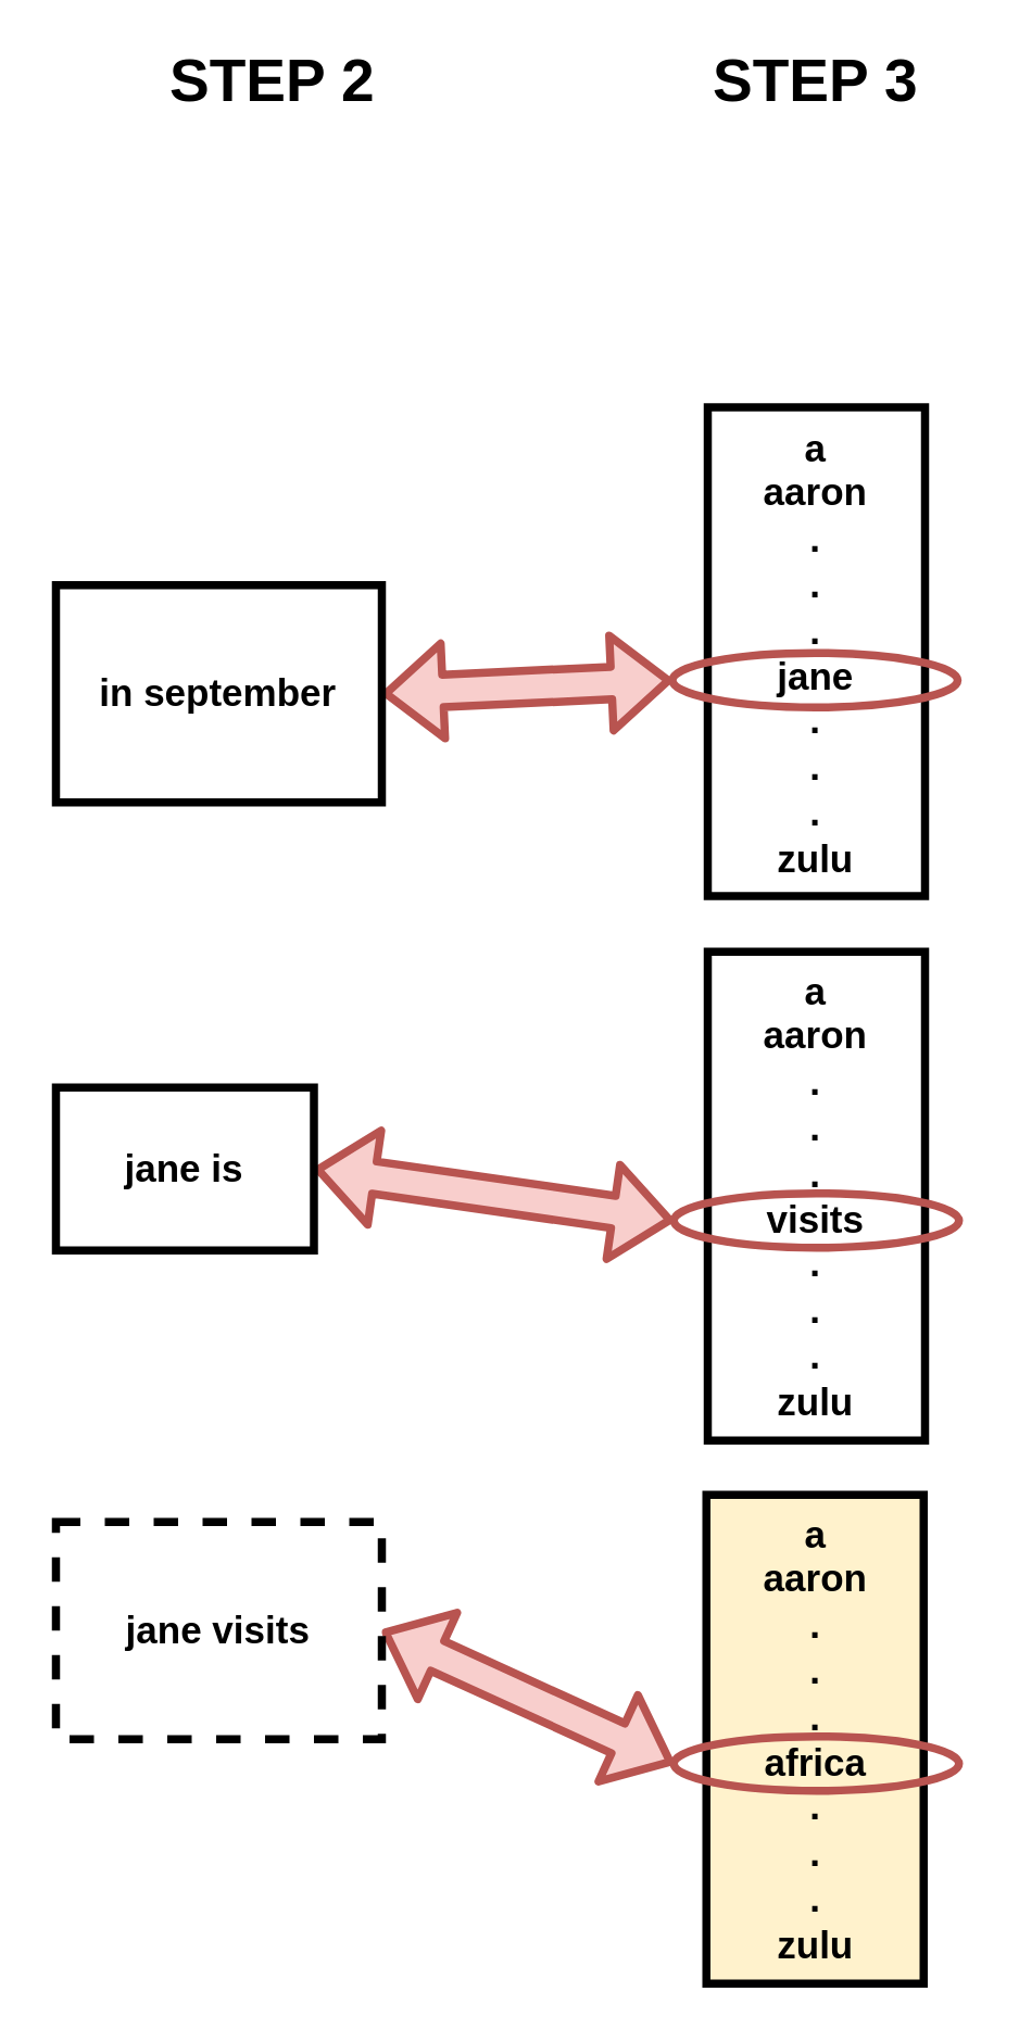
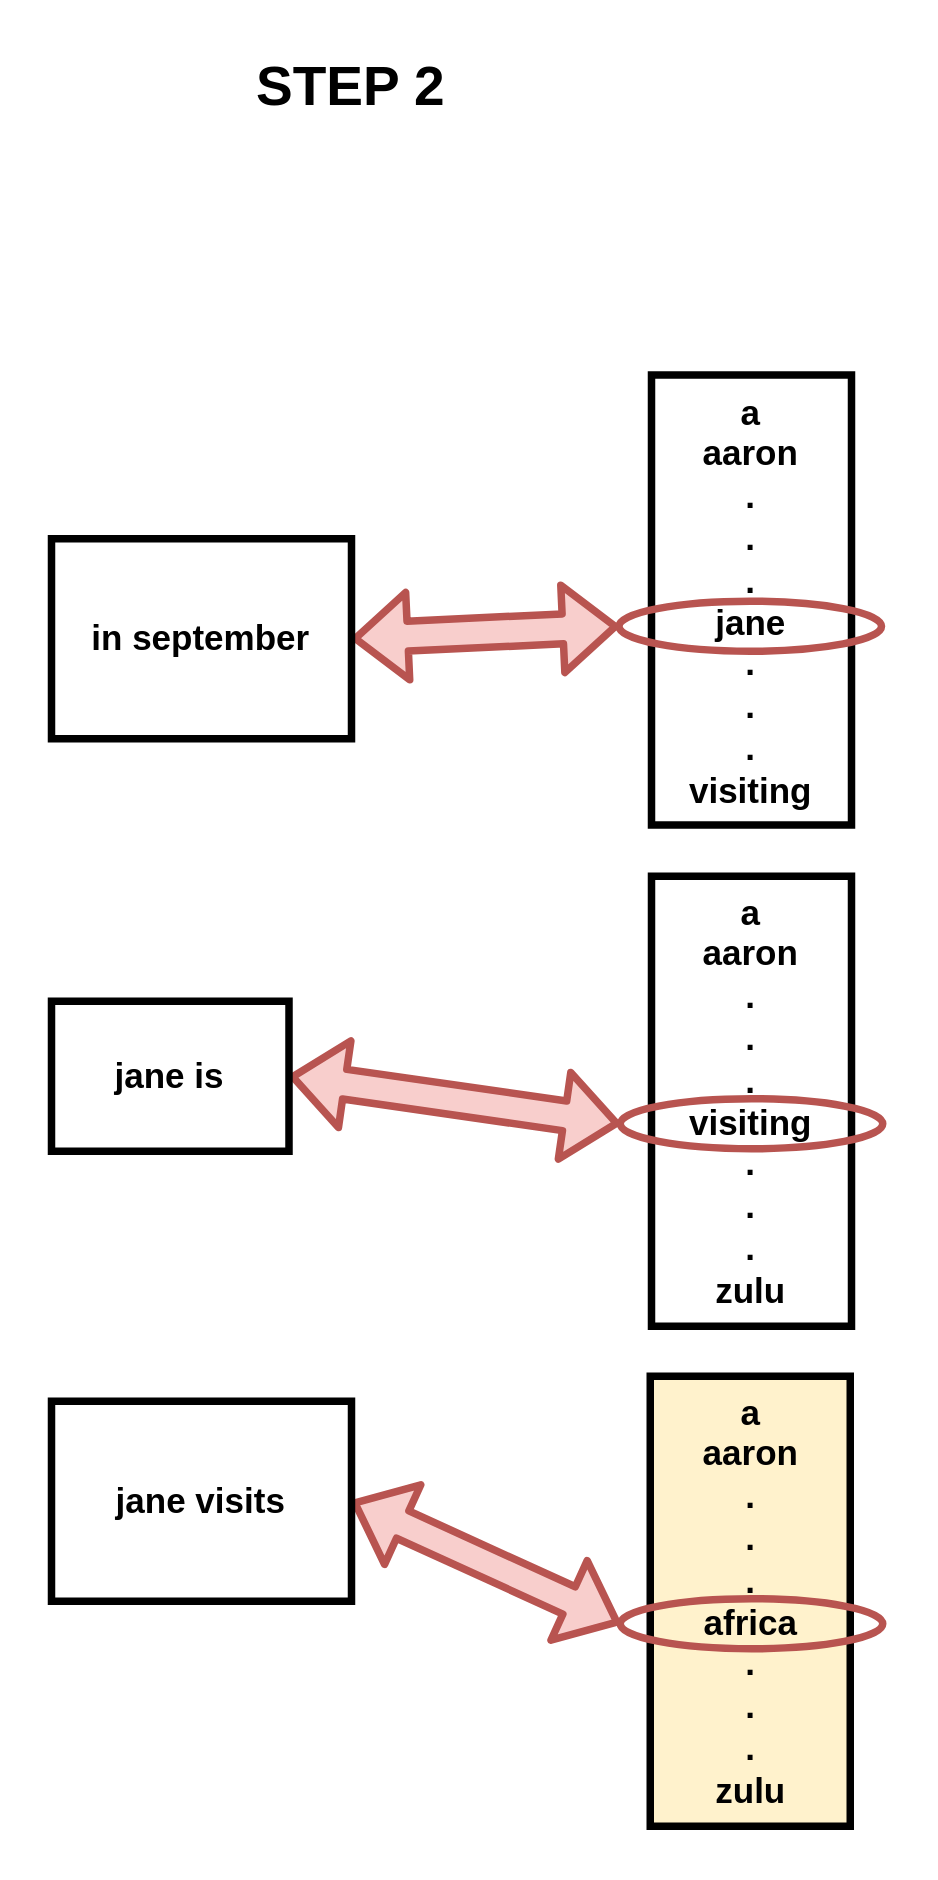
- <mxCell id="9" value="STEP 2" style="text;html=1;strokeColor=none;fillColor=none;align=center;verticalAlign=middle;whiteSpace=wrap;rounded=0;fontSize=22;fontStyle=1" parent="1" vertex="1"><mxGeometry x="60" y="20" width="80" height="20" as="geometry" /></mxCell>
+ <mxCell id="9" value="STEP 2" style="text;html=1;strokeColor=none;fillColor=none;align=center;verticalAlign=middle;whiteSpace=wrap;rounded=0;fontSize=22;fontStyle=1" parent="1" vertex="1"><mxGeometry x="100" y="25" width="80" height="20" as="geometry" /></mxCell>
- <mxCell id="10" value="STEP 3" style="text;html=1;strokeColor=none;fillColor=none;align=center;verticalAlign=middle;whiteSpace=wrap;rounded=0;fontSize=22;fontStyle=1" parent="1" vertex="1"><mxGeometry x="259.5" y="20" width="80" height="20" as="geometry" /></mxCell>
- <mxCell id="4" value="a&lt;br&gt;aaron&lt;br&gt;.&lt;br&gt;.&lt;br&gt;.&lt;br&gt;jane&lt;br&gt;.&lt;br&gt;.&lt;br&gt;.&lt;br&gt;zulu&lt;br&gt;" style="rounded=0;whiteSpace=wrap;html=1;fontSize=14;fontStyle=1;strokeWidth=3;" parent="1" vertex="1"><mxGeometry x="260" y="149.5" width="80" height="180" as="geometry" /></mxCell>
+ <mxCell id="4" value="a&lt;br&gt;aaron&lt;br&gt;.&lt;br&gt;.&lt;br&gt;.&lt;br&gt;jane&lt;br&gt;.&lt;br&gt;.&lt;br&gt;.&lt;br&gt;visiting&lt;br&gt;" style="rounded=0;whiteSpace=wrap;html=1;fontSize=14;fontStyle=1;strokeWidth=3;" parent="1" vertex="1"><mxGeometry x="260" y="149.5" width="80" height="180" as="geometry" /></mxCell>
- <mxCell id="14" value="a&lt;br&gt;aaron&lt;br&gt;.&lt;br&gt;.&lt;br&gt;.&lt;br&gt;visits&lt;br&gt;.&lt;br&gt;.&lt;br&gt;.&lt;br&gt;zulu&lt;br&gt;" style="rounded=0;whiteSpace=wrap;html=1;fontSize=14;fontStyle=1;strokeWidth=3;" vertex="1" parent="1"><mxGeometry x="260" y="350" width="80" height="180" as="geometry" /></mxCell>
+ <mxCell id="14" value="a&lt;br&gt;aaron&lt;br&gt;.&lt;br&gt;.&lt;br&gt;.&lt;br&gt;visiting&lt;br&gt;.&lt;br&gt;.&lt;br&gt;.&lt;br&gt;zulu&lt;br&gt;" style="rounded=0;whiteSpace=wrap;html=1;fontSize=14;fontStyle=1;strokeWidth=3;" vertex="1" parent="1"><mxGeometry x="260" y="350" width="80" height="180" as="geometry" /></mxCell>
- <mxCell id="13" value="&lt;font style=&quot;font-size: 14px&quot;&gt;jane visits&lt;/font&gt;" style="rounded=0;whiteSpace=wrap;html=1;fontStyle=1;strokeWidth=3;dashed=1;" vertex="1" parent="1"><mxGeometry x="20" y="560" width="120" height="80" as="geometry" /></mxCell>
+ <mxCell id="13" value="&lt;font style=&quot;font-size: 14px&quot;&gt;jane visits&lt;/font&gt;" style="rounded=0;whiteSpace=wrap;html=1;fontStyle=1;strokeWidth=3;" vertex="1" parent="1"><mxGeometry x="20" y="560" width="120" height="80" as="geometry" /></mxCell>
